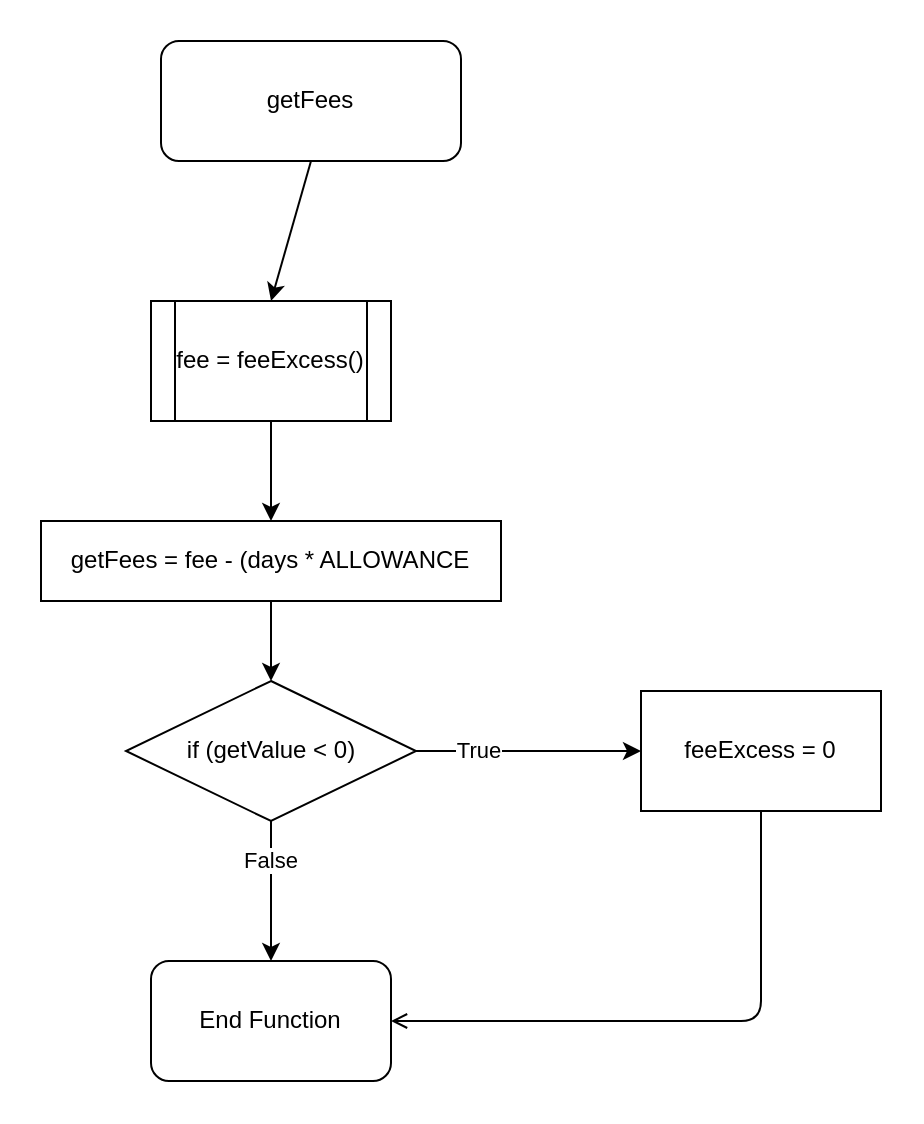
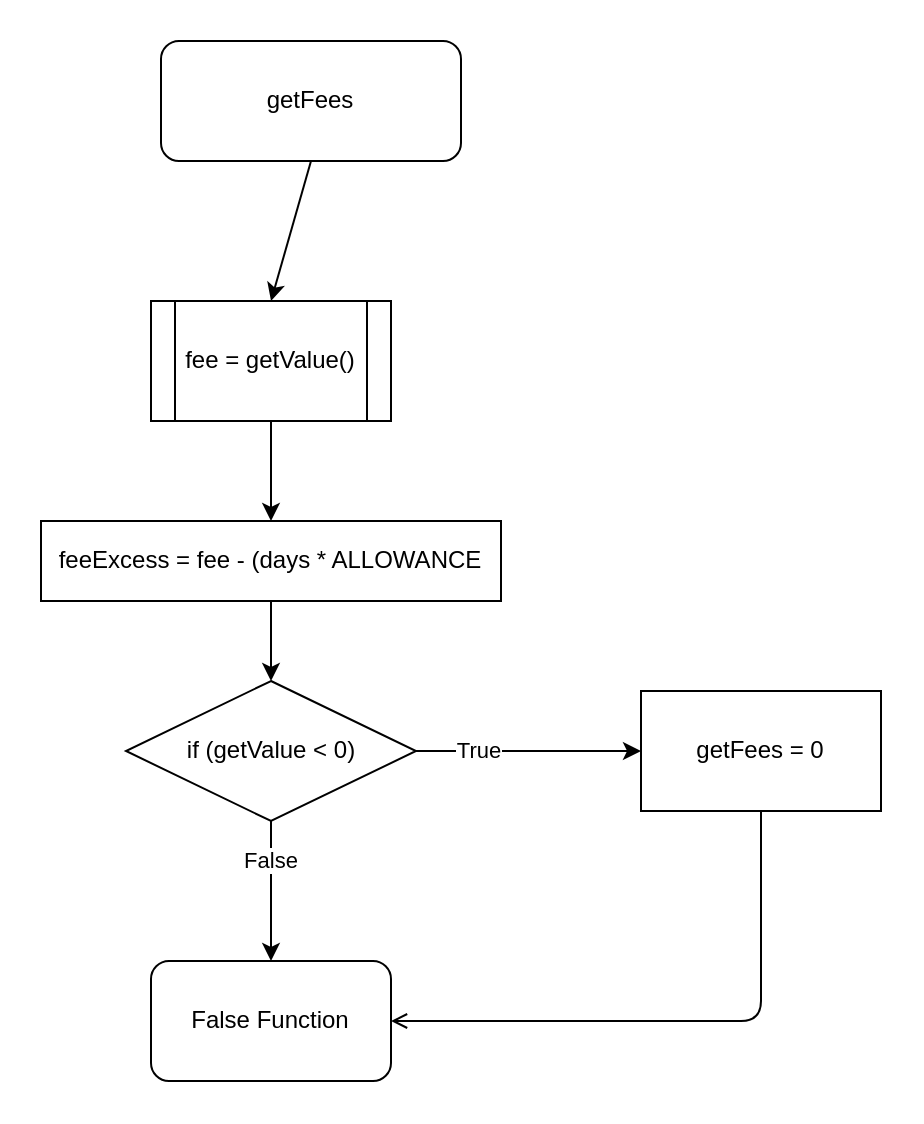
- <mxCell id="4" value="fee = feeExcess()" style="shape=process;whiteSpace=wrap;html=1;backgroundOutline=1;" vertex="1" parent="1"><mxGeometry x="75" y="150" width="120" height="60" as="geometry" /></mxCell>
+ <mxCell id="4" value="fee = getValue()" style="shape=process;whiteSpace=wrap;html=1;backgroundOutline=1;" vertex="1" parent="1"><mxGeometry x="75" y="150" width="120" height="60" as="geometry" /></mxCell>
- <mxCell id="6" value="getFees = fee - (days * ALLOWANCE" style="rounded=0;whiteSpace=wrap;html=1;" vertex="1" parent="1"><mxGeometry x="20" y="260" width="230" height="40" as="geometry" /></mxCell>
+ <mxCell id="6" value="feeExcess = fee - (days * ALLOWANCE" style="rounded=0;whiteSpace=wrap;html=1;" vertex="1" parent="1"><mxGeometry x="20" y="260" width="230" height="40" as="geometry" /></mxCell>
- <mxCell id="11" value="feeExcess = 0" style="rounded=0;whiteSpace=wrap;html=1;" vertex="1" parent="1"><mxGeometry x="320" y="345" width="120" height="60" as="geometry" /></mxCell>
+ <mxCell id="11" value="getFees = 0" style="rounded=0;whiteSpace=wrap;html=1;" vertex="1" parent="1"><mxGeometry x="320" y="345" width="120" height="60" as="geometry" /></mxCell>
- <mxCell id="14" value="End Function" style="rounded=1;whiteSpace=wrap;html=1;" vertex="1" parent="1"><mxGeometry x="75" y="480" width="120" height="60" as="geometry" /></mxCell>
+ <mxCell id="14" value="False Function" style="rounded=1;whiteSpace=wrap;html=1;" vertex="1" parent="1"><mxGeometry x="75" y="480" width="120" height="60" as="geometry" /></mxCell>
